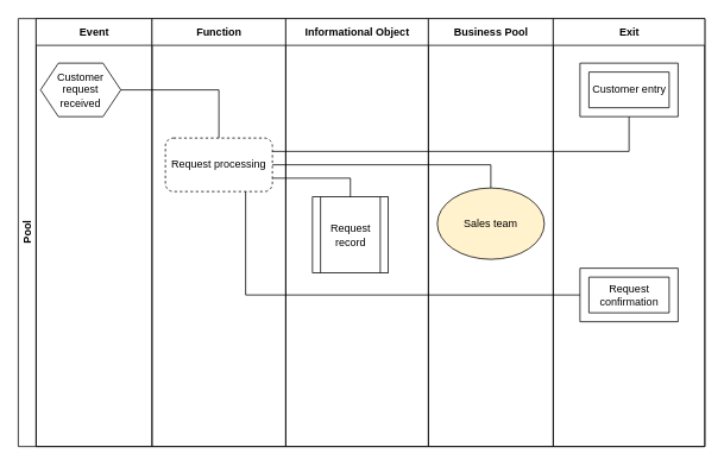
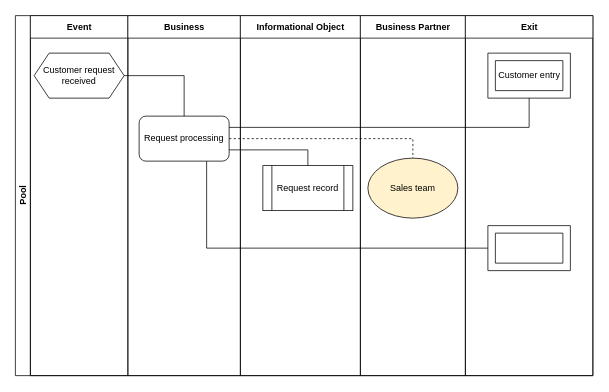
- <mxCell id="5" value="Function" style="swimlane;html=1;startSize=30;" parent="2" vertex="1"><mxGeometry x="150" width="150" height="480" as="geometry" /></mxCell>
+ <mxCell id="5" value="Business" style="swimlane;html=1;startSize=30;" parent="2" vertex="1"><mxGeometry x="150" width="150" height="480" as="geometry" /></mxCell>
- <mxCell id="9" value="Business Pool" style="swimlane;html=1;startSize=30;" parent="2" vertex="1"><mxGeometry x="460" width="140" height="480" as="geometry" /></mxCell>
+ <mxCell id="9" value="Business Partner" style="swimlane;html=1;startSize=30;" parent="2" vertex="1"><mxGeometry x="460" width="140" height="480" as="geometry" /></mxCell>
- <mxCell id="4" value="Customer request received" style="shape=hexagon;perimeter=hexagonPerimeter2;whiteSpace=wrap;html=1;fixedSize=1;" parent="3" vertex="1"><mxGeometry x="5" y="50" width="90" height="60" as="geometry" /></mxCell>
+ <mxCell id="4" value="Customer request received" style="shape=hexagon;perimeter=hexagonPerimeter2;whiteSpace=wrap;html=1;fixedSize=1;" parent="3" vertex="1"><mxGeometry x="5" y="50" width="120" height="60" as="geometry" /></mxCell>
- <mxCell id="6" value="Request processing" style="rounded=1;whiteSpace=wrap;html=1;dashed=1;" parent="5" vertex="1"><mxGeometry x="15" y="134" width="120" height="60" as="geometry" /></mxCell>
+ <mxCell id="6" value="Request processing" style="rounded=1;whiteSpace=wrap;html=1;" parent="5" vertex="1"><mxGeometry x="15" y="134" width="120" height="60" as="geometry" /></mxCell>
- <mxCell id="19" style="edgeStyle=orthogonalEdgeStyle;rounded=0;orthogonalLoop=1;jettySize=auto;html=1;exitX=1;exitY=0.5;exitDx=0;exitDy=0;entryX=0.5;entryY=0;entryDx=0;entryDy=0;endArrow=none;endFill=0;fontSize=12;" parent="2" source="6" target="10" edge="1"><mxGeometry relative="1" as="geometry" /></mxCell>
+ <mxCell id="19" style="edgeStyle=orthogonalEdgeStyle;rounded=0;orthogonalLoop=1;jettySize=auto;html=1;exitX=1;exitY=0.5;exitDx=0;exitDy=0;entryX=0.5;entryY=0;entryDx=0;entryDy=0;endArrow=none;endFill=0;fontSize=12;dashed=1;" parent="2" source="6" target="10" edge="1"><mxGeometry relative="1" as="geometry" /></mxCell>
- <mxCell id="8" value="Request record" style="shape=process;whiteSpace=wrap;html=1;backgroundOutline=1;fontSize=12;" parent="7" vertex="1"><mxGeometry x="30" y="200" width="85" height="85" as="geometry" /></mxCell>
+ <mxCell id="8" value="Request record" style="shape=process;whiteSpace=wrap;html=1;backgroundOutline=1;fontSize=12;" parent="7" vertex="1"><mxGeometry x="30" y="200" width="120" height="60" as="geometry" /></mxCell>
- <mxCell id="13" value="Request confirmation" style="text;strokeColor=none;fillColor=none;html=1;fontSize=12;fontStyle=0;verticalAlign=middle;align=center;whiteSpace=wrap;" parent="11" vertex="1"><mxGeometry x="42.5" y="290" width="85" height="40" as="geometry" /></mxCell>
